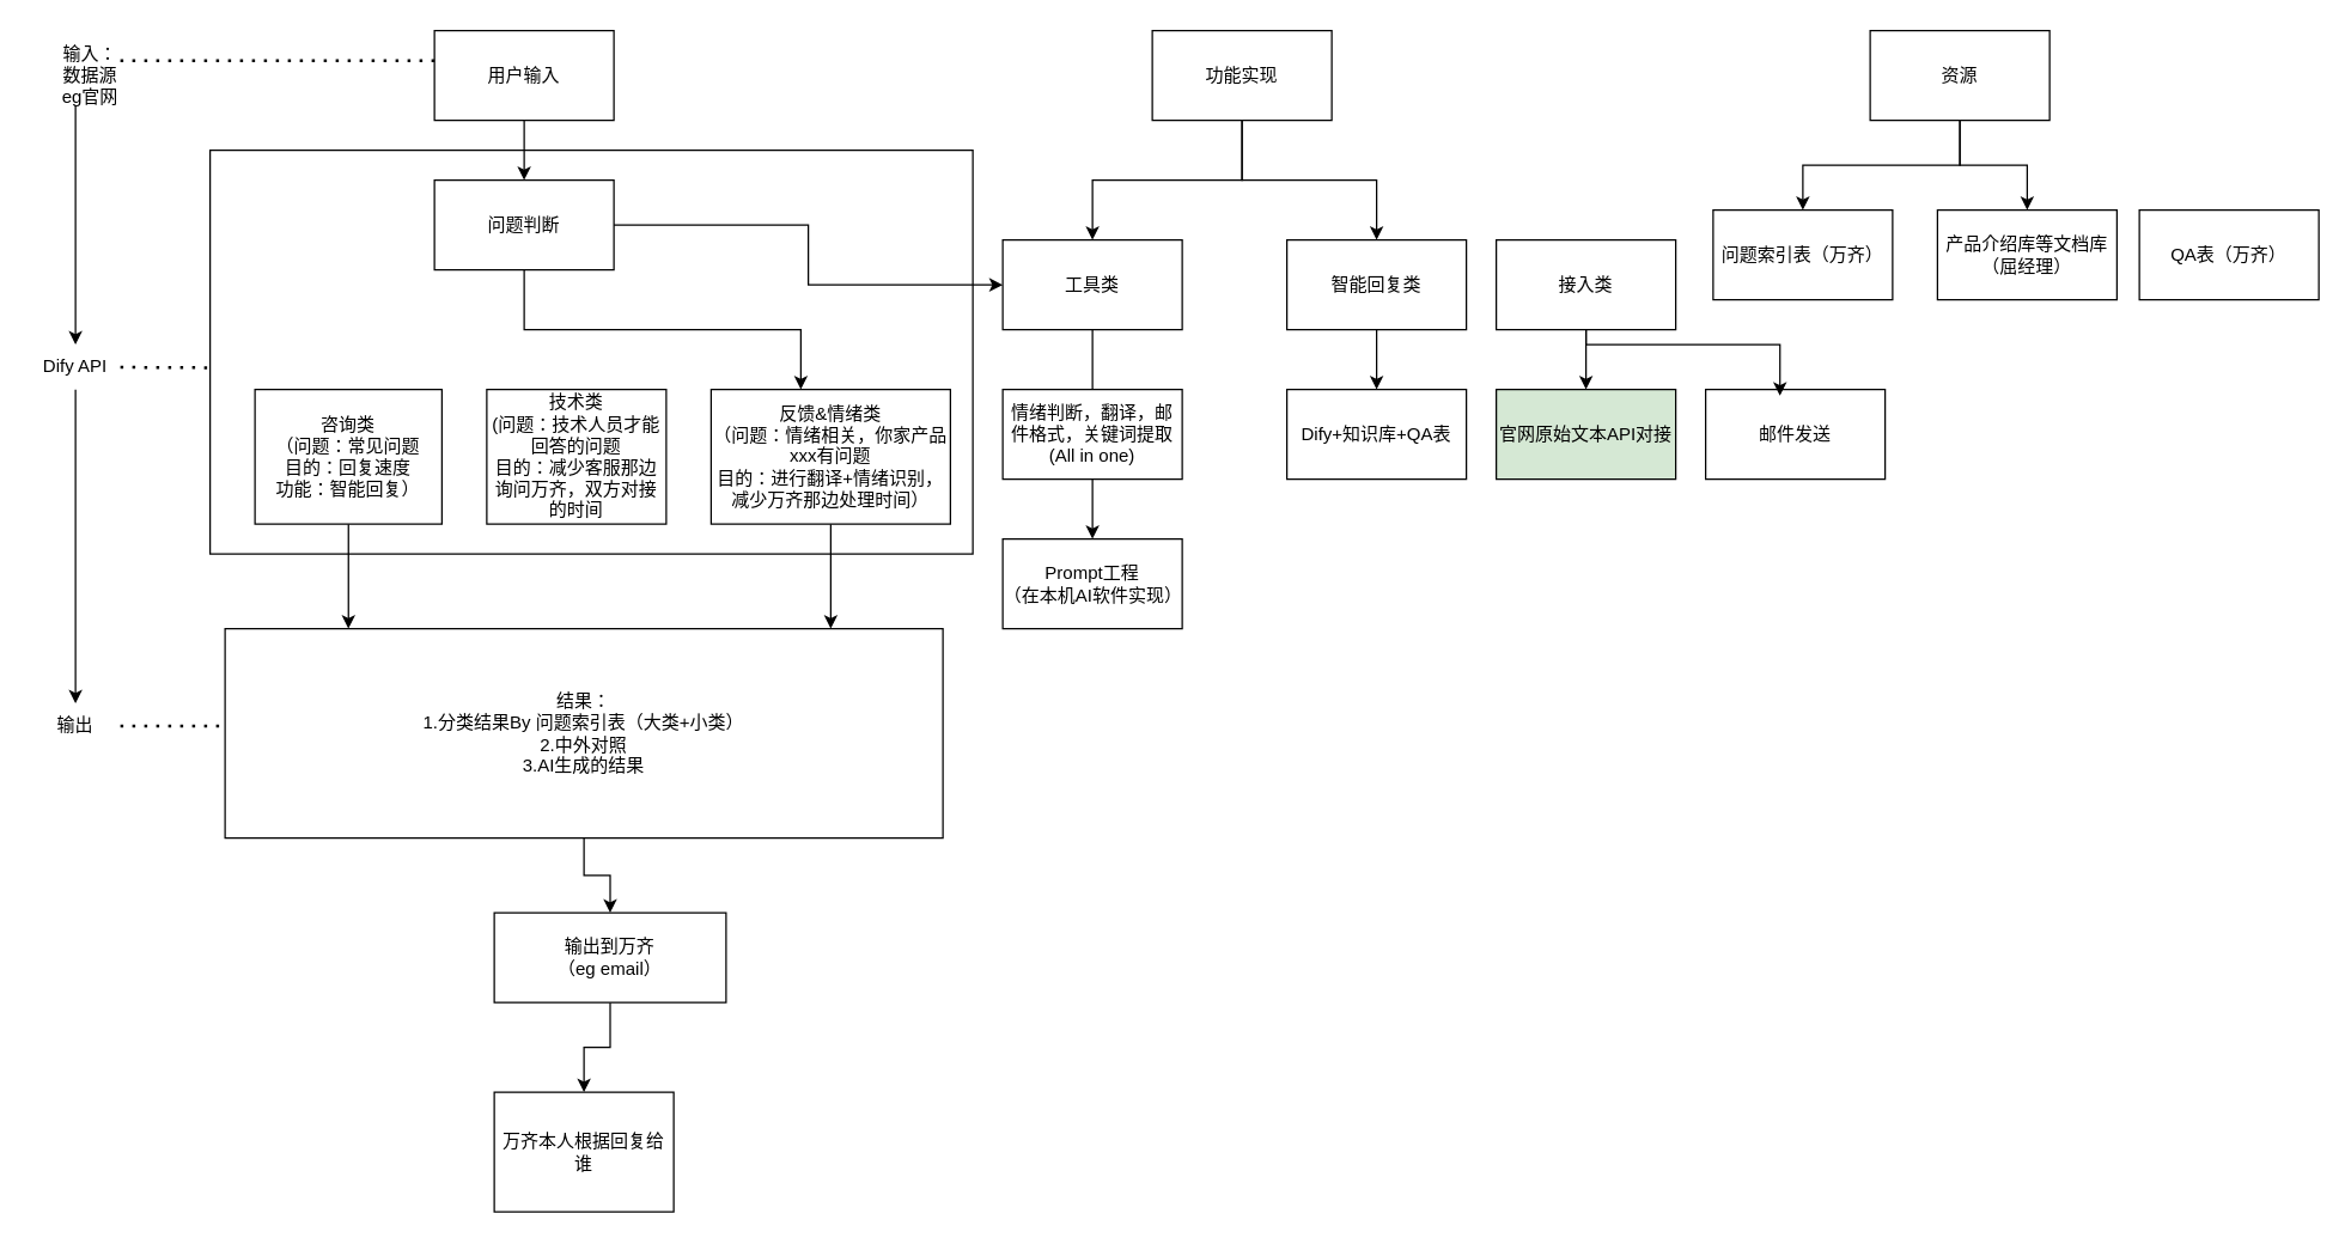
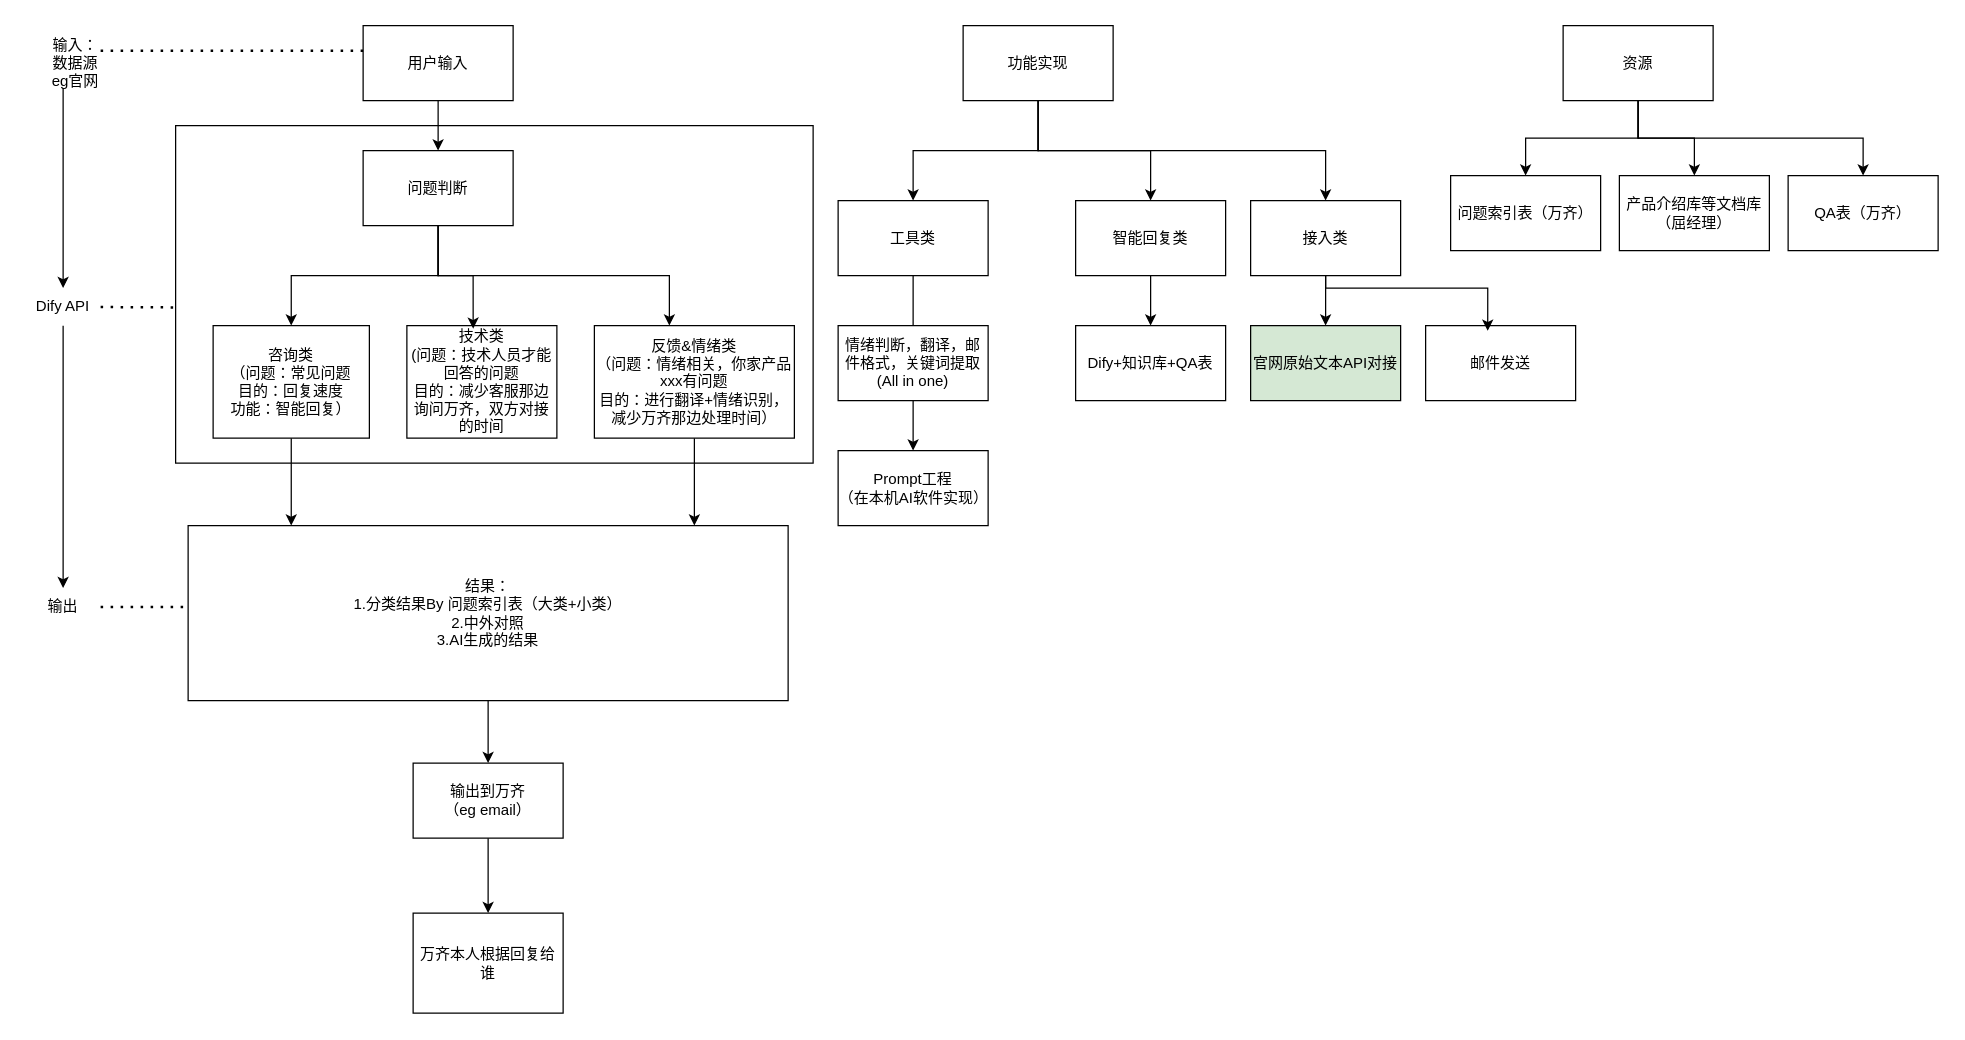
+ <mxCell id="33" style="edgeStyle=orthogonalEdgeStyle;rounded=0;orthogonalLoop=1;jettySize=auto;html=1;" parent="1" source="34" target="37" edge="1"><mxGeometry relative="1" as="geometry"><Array as="points"><mxPoint x="1310" y="110" /><mxPoint x="1490" y="110" /></Array></mxGeometry></mxCell>
+ <mxCell id="16" style="edgeStyle=orthogonalEdgeStyle;rounded=0;orthogonalLoop=1;jettySize=auto;html=1;" parent="1" source="17" target="39" edge="1"><mxGeometry relative="1" as="geometry"><Array as="points"><mxPoint x="830" y="120" /><mxPoint x="1060" y="120" /></Array></mxGeometry></mxCell>
- <mxCell id="11" style="edgeStyle=orthogonalEdgeStyle;rounded=0;orthogonalLoop=1;jettySize=auto;html=1;" parent="1" source="7" target="21" edge="1"><mxGeometry relative="1" as="geometry" /></mxCell>
+ <mxCell id="11" style="edgeStyle=orthogonalEdgeStyle;rounded=0;orthogonalLoop=1;jettySize=auto;html=1;entryX=0.442;entryY=0.027;entryDx=0;entryDy=0;entryPerimeter=0;" parent="1" source="7" target="10" edge="1"><mxGeometry relative="1" as="geometry" /></mxCell>
- <mxCell id="35" value="问题索引表（万齐）" style="rounded=0;whiteSpace=wrap;html=1;" parent="1" vertex="1"><mxGeometry x="1145" y="140" width="120" height="60" as="geometry" /></mxCell>
+ <mxCell id="35" value="问题索引表（万齐）" style="rounded=0;whiteSpace=wrap;html=1;" parent="1" vertex="1"><mxGeometry x="1160" y="140" width="120" height="60" as="geometry" /></mxCell>
+ <mxCell id="5" style="edgeStyle=orthogonalEdgeStyle;rounded=0;orthogonalLoop=1;jettySize=auto;html=1;" parent="1" source="7" target="9" edge="1"><mxGeometry relative="1" as="geometry" /></mxCell>
- <mxCell id="29" value="输出到万齐&lt;div&gt;（eg email）&lt;/div&gt;" style="rounded=0;whiteSpace=wrap;html=1;" parent="1" vertex="1"><mxGeometry x="330" y="610" width="155" height="60" as="geometry" /></mxCell>
+ <mxCell id="29" value="输出到万齐&lt;div&gt;（eg email）&lt;/div&gt;" style="rounded=0;whiteSpace=wrap;html=1;" parent="1" vertex="1"><mxGeometry x="330" y="610" width="120" height="60" as="geometry" /></mxCell>
